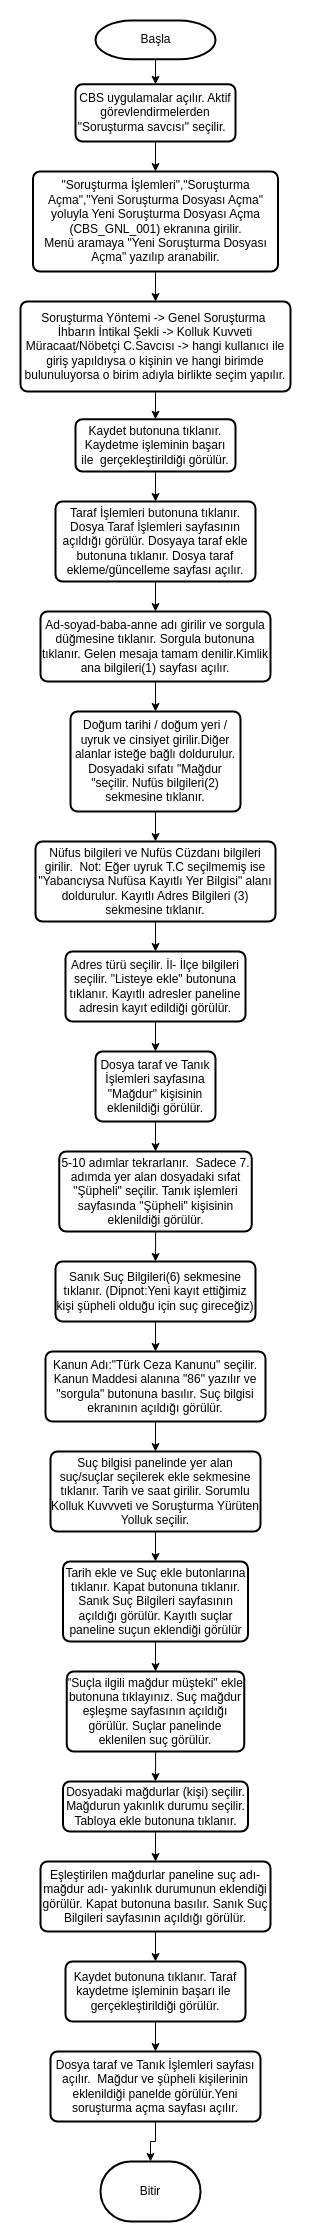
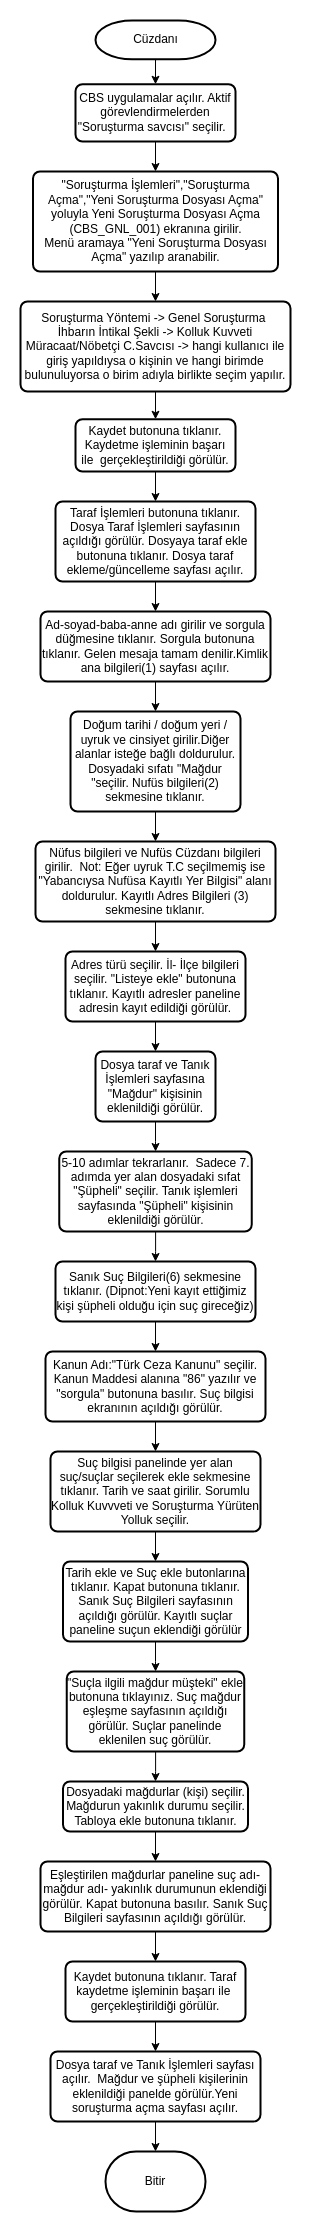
- <mxCell id="3" value="Başla" style="shape=mxgraph.flowchart.terminator;strokeWidth=2;gradientColor=none;gradientDirection=north;fontStyle=0;html=1;" parent="1" vertex="1"><mxGeometry x="95" y="20" width="120" height="38.75" as="geometry" /></mxCell>
+ <mxCell id="3" value="Cüzdanı" style="shape=mxgraph.flowchart.terminator;strokeWidth=2;gradientColor=none;gradientDirection=north;fontStyle=0;html=1;" parent="1" vertex="1"><mxGeometry x="95" y="20" width="120" height="38.75" as="geometry" /></mxCell>
- <mxCell id="6" value="Bitir" style="strokeWidth=2;html=1;shape=mxgraph.flowchart.terminator;whiteSpace=wrap;" parent="1" vertex="1"><mxGeometry x="100" y="2161" width="100" height="60" as="geometry" /></mxCell>
+ <mxCell id="6" value="Bitir" style="strokeWidth=2;html=1;shape=mxgraph.flowchart.terminator;whiteSpace=wrap;" parent="1" vertex="1"><mxGeometry x="105" y="2151" width="100" height="60" as="geometry" /></mxCell>
